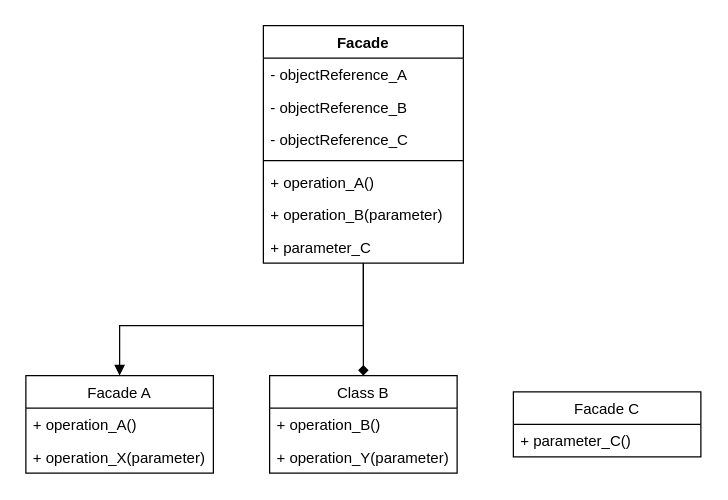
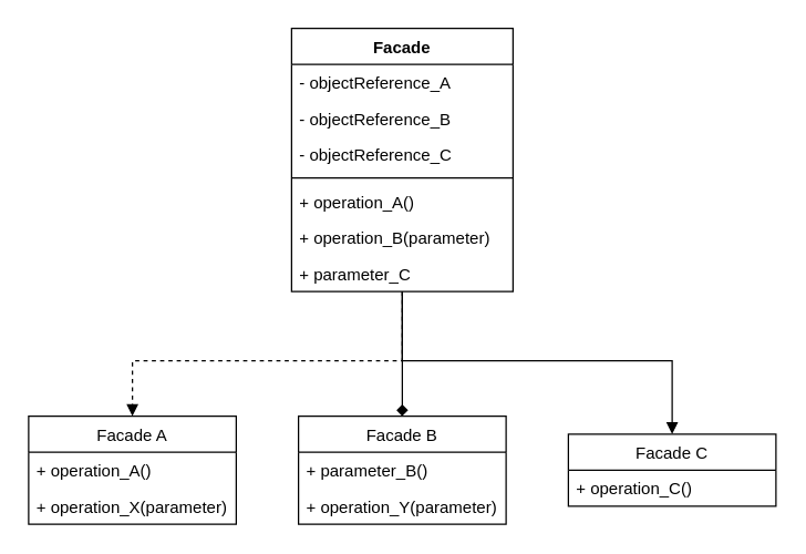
- <mxCell id="18" value="" style="html=1;verticalAlign=bottom;endArrow=block;rounded=0;edgeStyle=orthogonalEdgeStyle;" edge="1" parent="1" source="2" target="10"><mxGeometry width="80" relative="1" as="geometry"><mxPoint x="220" y="290" as="sourcePoint" /><mxPoint x="300" y="290" as="targetPoint" /><Array as="points"><mxPoint x="290" y="260" /><mxPoint x="95" y="260" /></Array></mxGeometry></mxCell>
+ <mxCell id="18" value="" style="html=1;verticalAlign=bottom;endArrow=block;rounded=0;edgeStyle=orthogonalEdgeStyle;dashed=1;" edge="1" parent="1" source="2" target="10"><mxGeometry width="80" relative="1" as="geometry"><mxPoint x="220" y="290" as="sourcePoint" /><mxPoint x="300" y="290" as="targetPoint" /><Array as="points"><mxPoint x="290" y="260" /><mxPoint x="95" y="260" /></Array></mxGeometry></mxCell>
+ <mxCell id="19" value="" style="html=1;verticalAlign=bottom;endArrow=block;rounded=0;edgeStyle=orthogonalEdgeStyle;" edge="1" parent="1" source="2" target="13"><mxGeometry width="80" relative="1" as="geometry"><mxPoint x="300" y="220" as="sourcePoint" /><mxPoint x="105" y="310" as="targetPoint" /><Array as="points"><mxPoint x="290" y="260" /><mxPoint x="485" y="260" /></Array></mxGeometry></mxCell>
- <mxCell id="15" value="Class B" style="swimlane;fontStyle=0;childLayout=stackLayout;horizontal=1;startSize=26;fillColor=none;horizontalStack=0;resizeParent=1;resizeParentMax=0;resizeLast=0;collapsible=1;marginBottom=0;" vertex="1" parent="1"><mxGeometry x="215" y="300" width="150" height="78" as="geometry" /></mxCell>
+ <mxCell id="15" value="Facade B" style="swimlane;fontStyle=0;childLayout=stackLayout;horizontal=1;startSize=26;fillColor=none;horizontalStack=0;resizeParent=1;resizeParentMax=0;resizeLast=0;collapsible=1;marginBottom=0;" vertex="1" parent="1"><mxGeometry x="215" y="300" width="150" height="78" as="geometry" /></mxCell>
- <mxCell id="16" value="+ operation_B()" style="text;strokeColor=none;fillColor=none;align=left;verticalAlign=top;spacingLeft=4;spacingRight=4;overflow=hidden;rotatable=0;points=[[0,0.5],[1,0.5]];portConstraint=eastwest;" vertex="1" parent="15"><mxGeometry y="26" width="150" height="26" as="geometry" /></mxCell>
+ <mxCell id="16" value="+ parameter_B()" style="text;strokeColor=none;fillColor=none;align=left;verticalAlign=top;spacingLeft=4;spacingRight=4;overflow=hidden;rotatable=0;points=[[0,0.5],[1,0.5]];portConstraint=eastwest;" vertex="1" parent="15"><mxGeometry y="26" width="150" height="26" as="geometry" /></mxCell>
- <mxCell id="14" value="+ parameter_C()" style="text;strokeColor=none;fillColor=none;align=left;verticalAlign=top;spacingLeft=4;spacingRight=4;overflow=hidden;rotatable=0;points=[[0,0.5],[1,0.5]];portConstraint=eastwest;" vertex="1" parent="13"><mxGeometry y="26" width="150" height="26" as="geometry" /></mxCell>
+ <mxCell id="14" value="+ operation_C()" style="text;strokeColor=none;fillColor=none;align=left;verticalAlign=top;spacingLeft=4;spacingRight=4;overflow=hidden;rotatable=0;points=[[0,0.5],[1,0.5]];portConstraint=eastwest;" vertex="1" parent="13"><mxGeometry y="26" width="150" height="26" as="geometry" /></mxCell>
